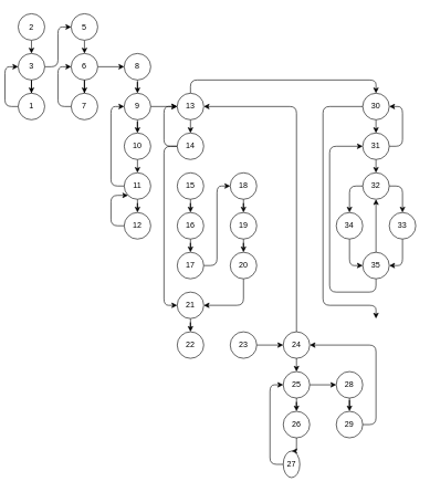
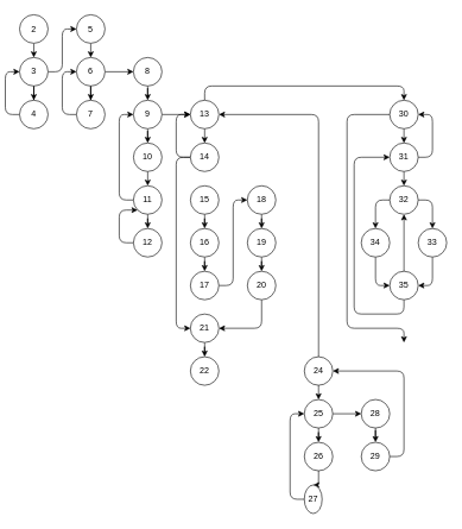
- <mxCell id="6" value="1" style="ellipse;whiteSpace=wrap;html=1;" parent="1" vertex="1"><mxGeometry x="20" y="140" width="40" height="40" as="geometry" /></mxCell>
+ <mxCell id="6" value="4" style="ellipse;whiteSpace=wrap;html=1;" parent="1" vertex="1"><mxGeometry x="20" y="140" width="40" height="40" as="geometry" /></mxCell>
- <mxCell id="39" value="23" style="ellipse;whiteSpace=wrap;html=1;" parent="1" vertex="1"><mxGeometry x="340" y="500" width="40" height="40" as="geometry" /></mxCell>
- <mxCell id="38" value="" style="edgeStyle=orthogonalEdgeStyle;rounded=1;orthogonalLoop=1;jettySize=auto;html=1;" parent="1" source="39" target="68" edge="1"><mxGeometry relative="1" as="geometry" /></mxCell>
